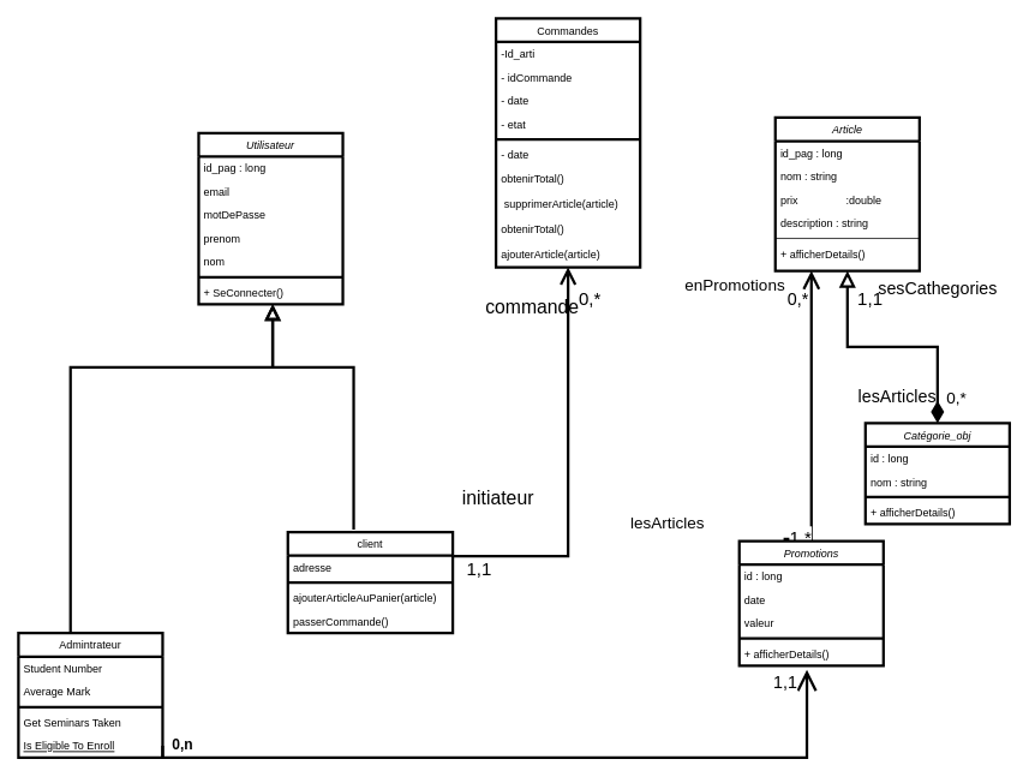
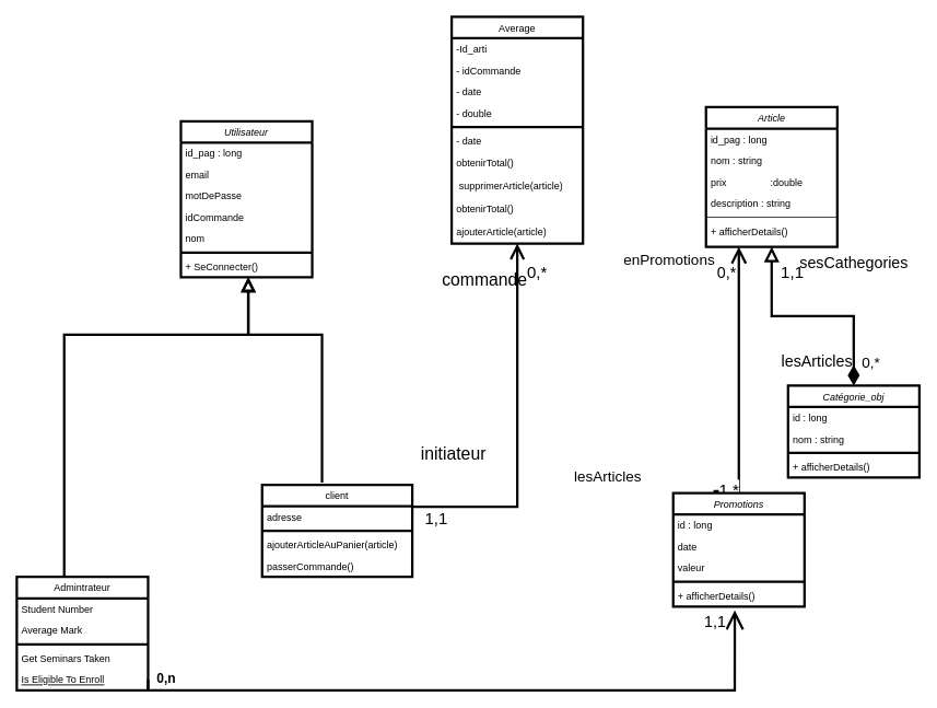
- <mxCell id="25" value="Commandes" style="swimlane;fontStyle=0;align=center;verticalAlign=top;childLayout=stackLayout;horizontal=1;startSize=26;horizontalStack=0;resizeParent=1;resizeLast=0;collapsible=1;marginBottom=0;rounded=0;shadow=0;strokeWidth=3;" parent="1" vertex="1"><mxGeometry x="550" y="20" width="160" height="276" as="geometry"><mxRectangle x="550" y="140" width="160" height="26" as="alternateBounds" /></mxGeometry></mxCell>
+ <mxCell id="25" value="Average" style="swimlane;fontStyle=0;align=center;verticalAlign=top;childLayout=stackLayout;horizontal=1;startSize=26;horizontalStack=0;resizeParent=1;resizeLast=0;collapsible=1;marginBottom=0;rounded=0;shadow=0;strokeWidth=3;" parent="1" vertex="1"><mxGeometry x="550" y="20" width="160" height="276" as="geometry"><mxRectangle x="550" y="140" width="160" height="26" as="alternateBounds" /></mxGeometry></mxCell>
- <mxCell id="29" value="- etat" style="text;align=left;verticalAlign=top;spacingLeft=4;spacingRight=4;overflow=hidden;rotatable=0;points=[[0,0.5],[1,0.5]];portConstraint=eastwest;rounded=0;shadow=0;html=0;" parent="25" vertex="1"><mxGeometry y="104" width="160" height="26" as="geometry" /></mxCell>
+ <mxCell id="29" value="- double" style="text;align=left;verticalAlign=top;spacingLeft=4;spacingRight=4;overflow=hidden;rotatable=0;points=[[0,0.5],[1,0.5]];portConstraint=eastwest;rounded=0;shadow=0;html=0;" parent="25" vertex="1"><mxGeometry y="104" width="160" height="26" as="geometry" /></mxCell>
- <mxCell id="40" value="prenom" style="text;align=left;verticalAlign=top;spacingLeft=4;spacingRight=4;overflow=hidden;rotatable=0;points=[[0,0.5],[1,0.5]];portConstraint=eastwest;rounded=0;shadow=0;html=0;" parent="36" vertex="1"><mxGeometry y="104" width="160" height="26" as="geometry" /></mxCell>
+ <mxCell id="40" value="idCommande" style="text;align=left;verticalAlign=top;spacingLeft=4;spacingRight=4;overflow=hidden;rotatable=0;points=[[0,0.5],[1,0.5]];portConstraint=eastwest;rounded=0;shadow=0;html=0;" parent="36" vertex="1"><mxGeometry y="104" width="160" height="26" as="geometry" /></mxCell>
